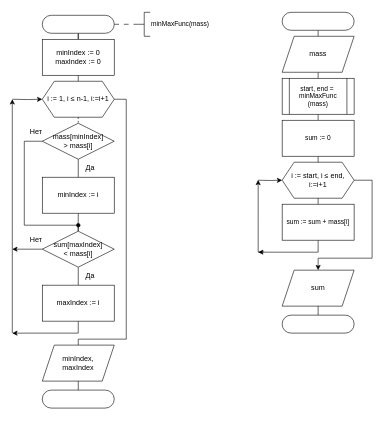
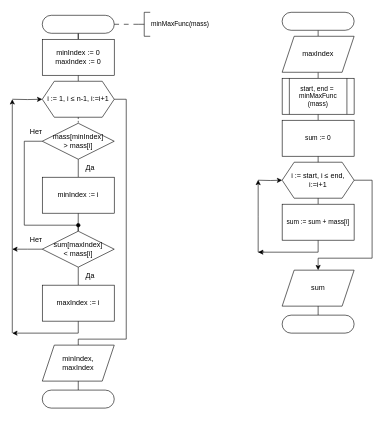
- <mxCell id="32" value="mass" style="shape=parallelogram;perimeter=parallelogramPerimeter;whiteSpace=wrap;html=1;fixedSize=1;" vertex="1" parent="1"><mxGeometry x="470" y="60" width="120" height="60" as="geometry" /></mxCell>
+ <mxCell id="32" value="maxIndex" style="shape=parallelogram;perimeter=parallelogramPerimeter;whiteSpace=wrap;html=1;fixedSize=1;" vertex="1" parent="1"><mxGeometry x="470" y="60" width="120" height="60" as="geometry" /></mxCell>
